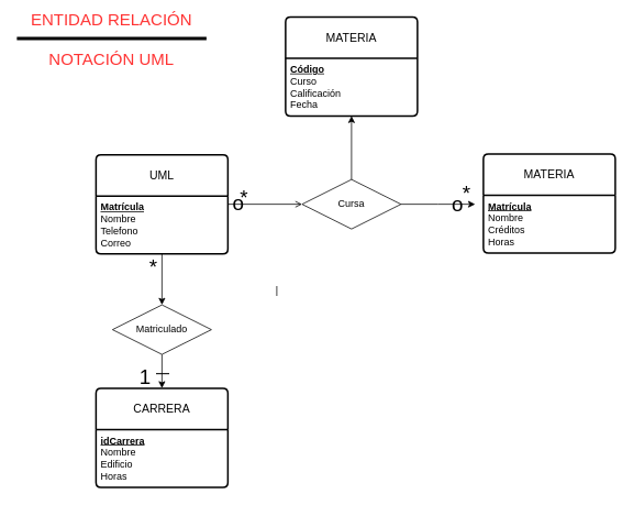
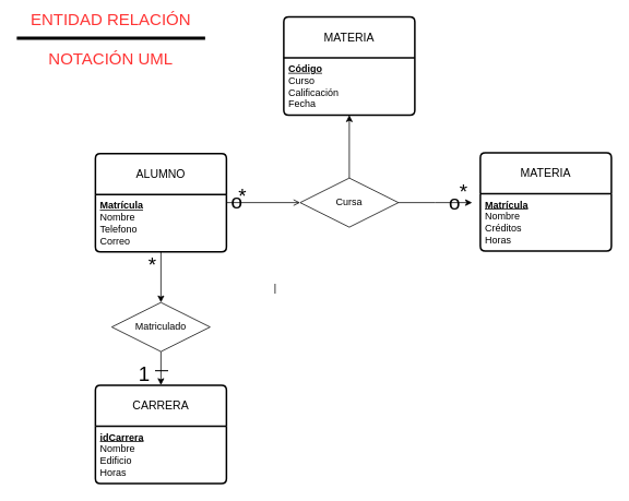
- <mxCell id="4" value="UML" style="swimlane;childLayout=stackLayout;horizontal=1;startSize=50;horizontalStack=0;rounded=1;fontSize=14;fontStyle=0;strokeWidth=2;resizeParent=0;resizeLast=1;shadow=0;dashed=0;align=center;arcSize=4;whiteSpace=wrap;html=1;" vertex="1" parent="1"><mxGeometry x="116" y="187" width="160" height="120" as="geometry" /></mxCell>
+ <mxCell id="4" value="ALUMNO" style="swimlane;childLayout=stackLayout;horizontal=1;startSize=50;horizontalStack=0;rounded=1;fontSize=14;fontStyle=0;strokeWidth=2;resizeParent=0;resizeLast=1;shadow=0;dashed=0;align=center;arcSize=4;whiteSpace=wrap;html=1;" vertex="1" parent="1"><mxGeometry x="116" y="187" width="160" height="120" as="geometry" /></mxCell>
